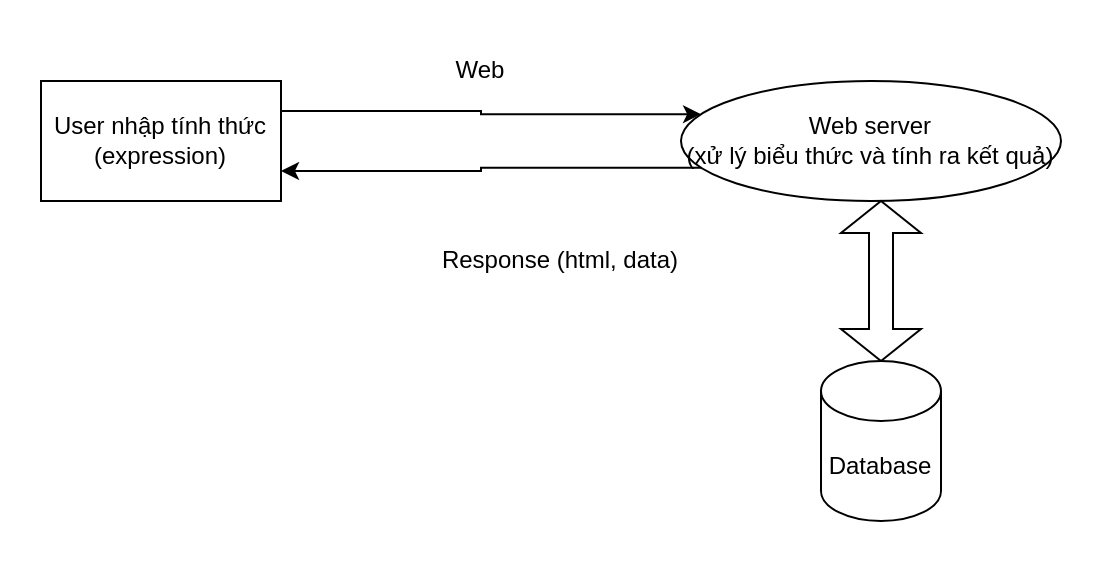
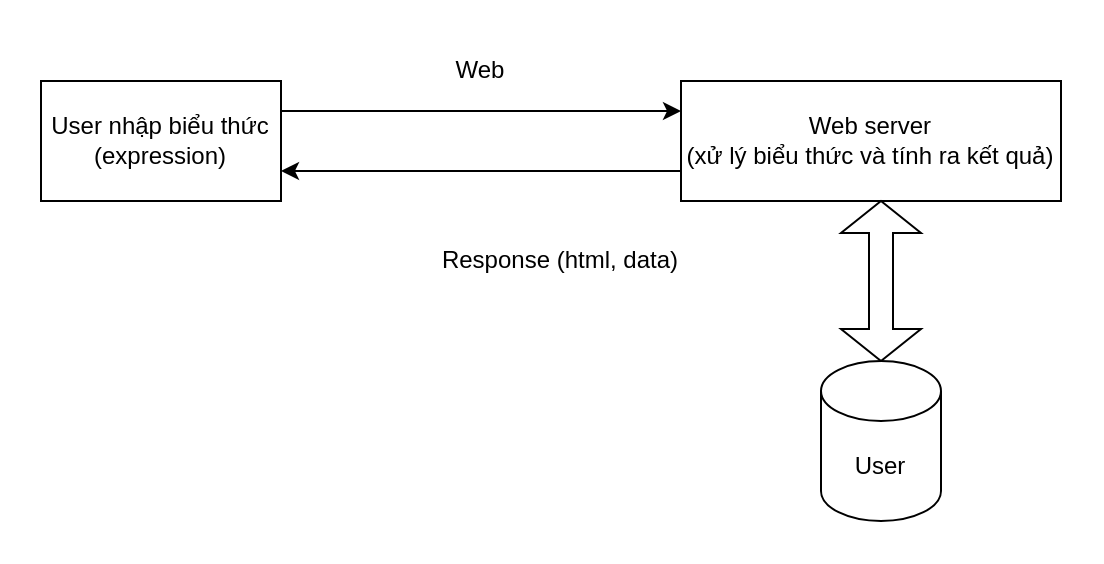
- <mxCell id="3" value="User nhập tính thức (expression)" style="rounded=0;whiteSpace=wrap;html=1;" vertex="1" parent="1"><mxGeometry x="20" y="40" width="120" height="60" as="geometry" /></mxCell>
+ <mxCell id="3" value="User nhập biểu thức (expression)" style="rounded=0;whiteSpace=wrap;html=1;" vertex="1" parent="1"><mxGeometry x="20" y="40" width="120" height="60" as="geometry" /></mxCell>
- <mxCell id="5" value="Web server&lt;br&gt;(xử lý biểu thức và tính ra kết quả)" style="ellipse;whiteSpace=wrap;html=1;" vertex="1" parent="1"><mxGeometry x="340" y="40" width="190" height="60" as="geometry" /></mxCell>
+ <mxCell id="5" value="Web server&lt;br&gt;(xử lý biểu thức và tính ra kết quả)" style="rounded=0;whiteSpace=wrap;html=1;" vertex="1" parent="1"><mxGeometry x="340" y="40" width="190" height="60" as="geometry" /></mxCell>
- <mxCell id="8" value="Database" style="shape=cylinder3;whiteSpace=wrap;html=1;boundedLbl=1;backgroundOutline=1;size=15;" vertex="1" parent="1"><mxGeometry x="410" y="180" width="60" height="80" as="geometry" /></mxCell>
+ <mxCell id="8" value="User" style="shape=cylinder3;whiteSpace=wrap;html=1;boundedLbl=1;backgroundOutline=1;size=15;" vertex="1" parent="1"><mxGeometry x="410" y="180" width="60" height="80" as="geometry" /></mxCell>
